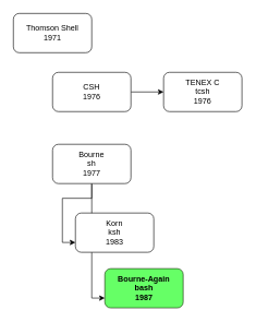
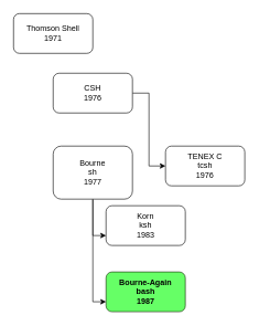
- <mxCell id="8" value="TENEX C&lt;br&gt;tcsh&lt;br&gt;1976" style="rounded=1;whiteSpace=wrap;html=1;" vertex="1" parent="1"><mxGeometry x="250" y="110" width="120" height="60" as="geometry" /></mxCell>
+ <mxCell id="8" value="TENEX C&lt;br&gt;tcsh&lt;br&gt;1976" style="rounded=1;whiteSpace=wrap;html=1;" vertex="1" parent="1"><mxGeometry x="250" y="220" width="120" height="60" as="geometry" /></mxCell>
- <mxCell id="7" value="Bourne&lt;br&gt;sh&lt;br&gt;1977" style="rounded=1;whiteSpace=wrap;html=1;" vertex="1" parent="1"><mxGeometry x="80" y="220" width="120" height="60" as="geometry" /></mxCell>
+ <mxCell id="7" value="Bourne&lt;br&gt;sh&lt;br&gt;1977" style="rounded=1;whiteSpace=wrap;html=1;" vertex="1" parent="1"><mxGeometry x="80" y="220" width="120" height="80" as="geometry" /></mxCell>
- <mxCell id="9" value="Korn&lt;br&gt;ksh&lt;br&gt;1983" style="rounded=1;whiteSpace=wrap;html=1;" vertex="1" parent="1"><mxGeometry x="115" y="325" width="120" height="60" as="geometry" /></mxCell>
+ <mxCell id="9" value="Korn&lt;br&gt;ksh&lt;br&gt;1983" style="rounded=1;whiteSpace=wrap;html=1;" vertex="1" parent="1"><mxGeometry x="160" y="310" width="120" height="60" as="geometry" /></mxCell>
